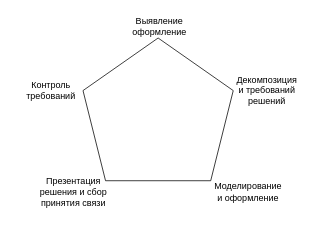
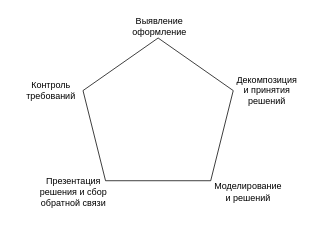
- <mxCell id="8" value="Декомпозиция и требований решений" style="text;html=1;strokeColor=none;fillColor=none;align=center;verticalAlign=middle;whiteSpace=wrap;rounded=0;" vertex="1" parent="1"><mxGeometry x="310" y="100" width="90" height="40" as="geometry" /></mxCell>
+ <mxCell id="8" value="Декомпозиция и принятия решений" style="text;html=1;strokeColor=none;fillColor=none;align=center;verticalAlign=middle;whiteSpace=wrap;rounded=0;" vertex="1" parent="1"><mxGeometry x="310" y="100" width="90" height="40" as="geometry" /></mxCell>
- <mxCell id="10" value="Презентация решения и сбор принятия связи" style="text;html=1;strokeColor=none;fillColor=none;align=center;verticalAlign=middle;whiteSpace=wrap;rounded=0;" vertex="1" parent="1"><mxGeometry x="50" y="230" width="95" height="50" as="geometry" /></mxCell>
+ <mxCell id="10" value="Презентация решения и сбор обратной связи" style="text;html=1;strokeColor=none;fillColor=none;align=center;verticalAlign=middle;whiteSpace=wrap;rounded=0;" vertex="1" parent="1"><mxGeometry x="50" y="230" width="95" height="50" as="geometry" /></mxCell>
- <mxCell id="9" value="Моделирование и оформление" style="text;html=1;strokeColor=none;fillColor=none;align=center;verticalAlign=middle;whiteSpace=wrap;rounded=0;" vertex="1" parent="1"><mxGeometry x="285" y="235" width="90" height="40" as="geometry" /></mxCell>
+ <mxCell id="9" value="Моделирование и решений" style="text;html=1;strokeColor=none;fillColor=none;align=center;verticalAlign=middle;whiteSpace=wrap;rounded=0;" vertex="1" parent="1"><mxGeometry x="285" y="235" width="90" height="40" as="geometry" /></mxCell>
